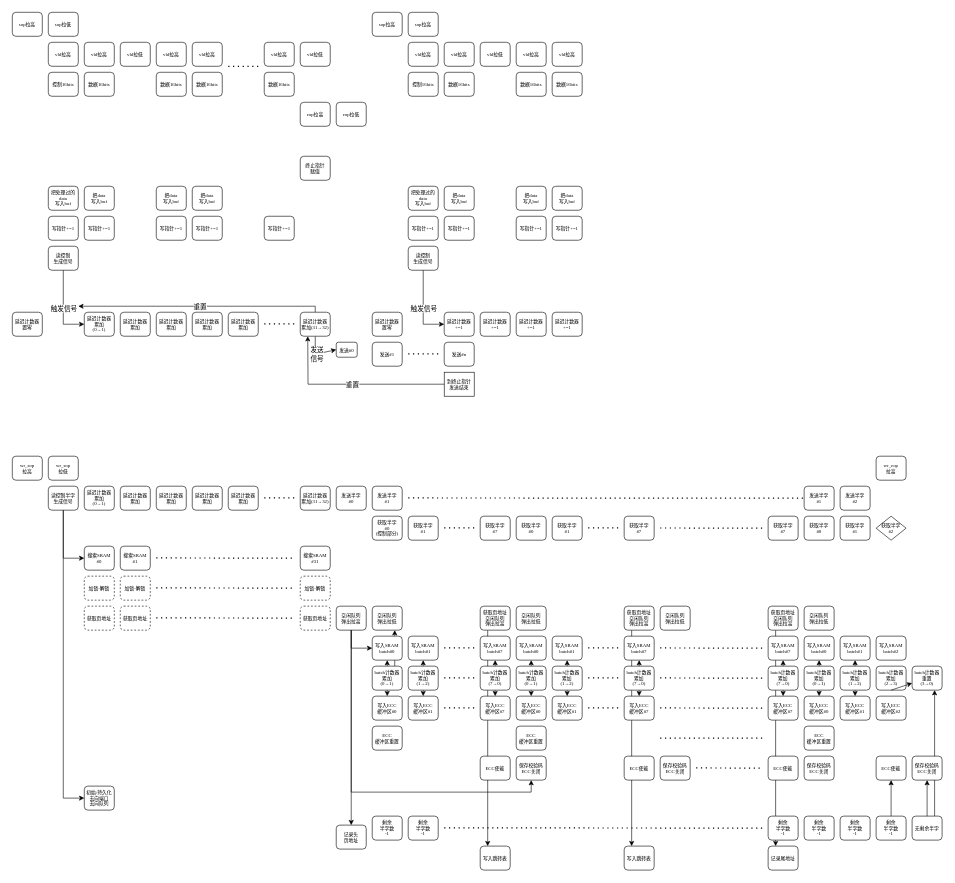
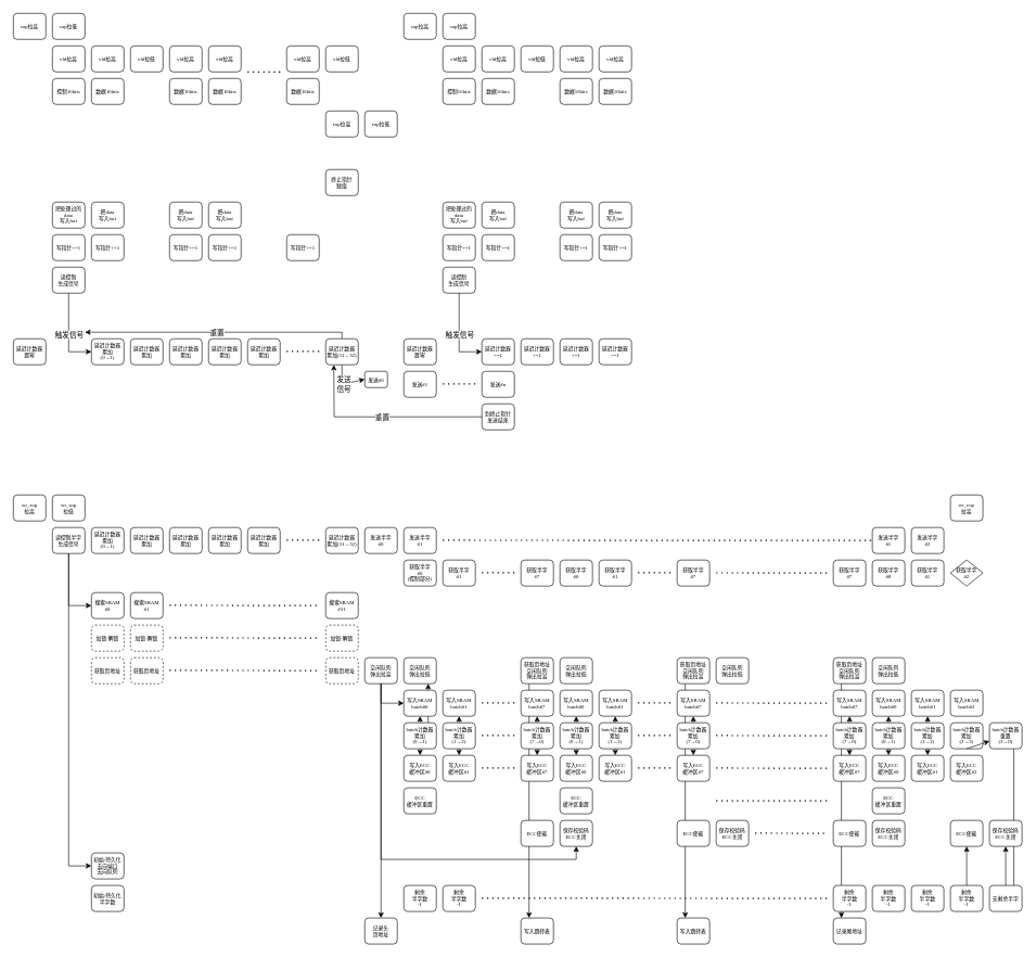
- <mxCell id="46" value="到终止指针&lt;br&gt;发送结束" style="whiteSpace=wrap;html=1;shadow=0;labelBackgroundColor=none;strokeWidth=1;fontFamily=Verdana;fontSize=8;align=center;rounded=0;" parent="1" vertex="1"><mxGeometry x="740" y="620" width="50" height="40" as="geometry" /></mxCell>
+ <mxCell id="46" value="到终止指针&lt;br&gt;发送结束" style="rounded=1;whiteSpace=wrap;html=1;shadow=0;labelBackgroundColor=none;strokeWidth=1;fontFamily=Verdana;fontSize=8;align=center;" parent="1" vertex="1"><mxGeometry x="740" y="620" width="50" height="40" as="geometry" /></mxCell>
- <mxCell id="2" value="" style="endArrow=classic;html=1;rounded=0;exitX=0.75;exitY=0;exitDx=0;exitDy=0;entryX=0.75;entryY=1;entryDx=0;entryDy=0;" edge="1" parent="1" source="223" target="222"><mxGeometry width="50" height="50" relative="1" as="geometry"><mxPoint x="1555" y="1370" as="sourcePoint" /><mxPoint x="1555" y="1310" as="targetPoint" /></mxGeometry></mxCell>
+ <mxCell id="2" value="" style="endArrow=none;html=1;rounded=0;exitX=0.75;exitY=0;exitDx=0;exitDy=0;entryX=0.75;entryY=1;entryDx=0;entryDy=0;" edge="1" parent="1" source="223" target="222"><mxGeometry width="50" height="50" relative="1" as="geometry"><mxPoint x="1555" y="1370" as="sourcePoint" /><mxPoint x="1555" y="1310" as="targetPoint" /></mxGeometry></mxCell>
+ <mxCell id="200" value="初始/持久化&lt;br&gt;半字数" style="rounded=1;whiteSpace=wrap;html=1;shadow=0;labelBackgroundColor=none;strokeWidth=1;fontFamily=Verdana;fontSize=8;align=center;" vertex="1" parent="1"><mxGeometry x="140" y="1360" width="50" height="40" as="geometry" /></mxCell>
- <mxCell id="193" value="记录头&lt;br&gt;页地址" style="rounded=1;whiteSpace=wrap;html=1;shadow=0;labelBackgroundColor=none;strokeWidth=1;fontFamily=Verdana;fontSize=8;align=center;" vertex="1" parent="1"><mxGeometry x="560" y="1375" width="50" height="40" as="geometry" /></mxCell>
+ <mxCell id="193" value="记录头&lt;br&gt;页地址" style="rounded=1;whiteSpace=wrap;html=1;shadow=0;labelBackgroundColor=none;strokeWidth=1;fontFamily=Verdana;fontSize=8;align=center;" vertex="1" parent="1"><mxGeometry x="560" y="1410" width="50" height="40" as="geometry" /></mxCell>
